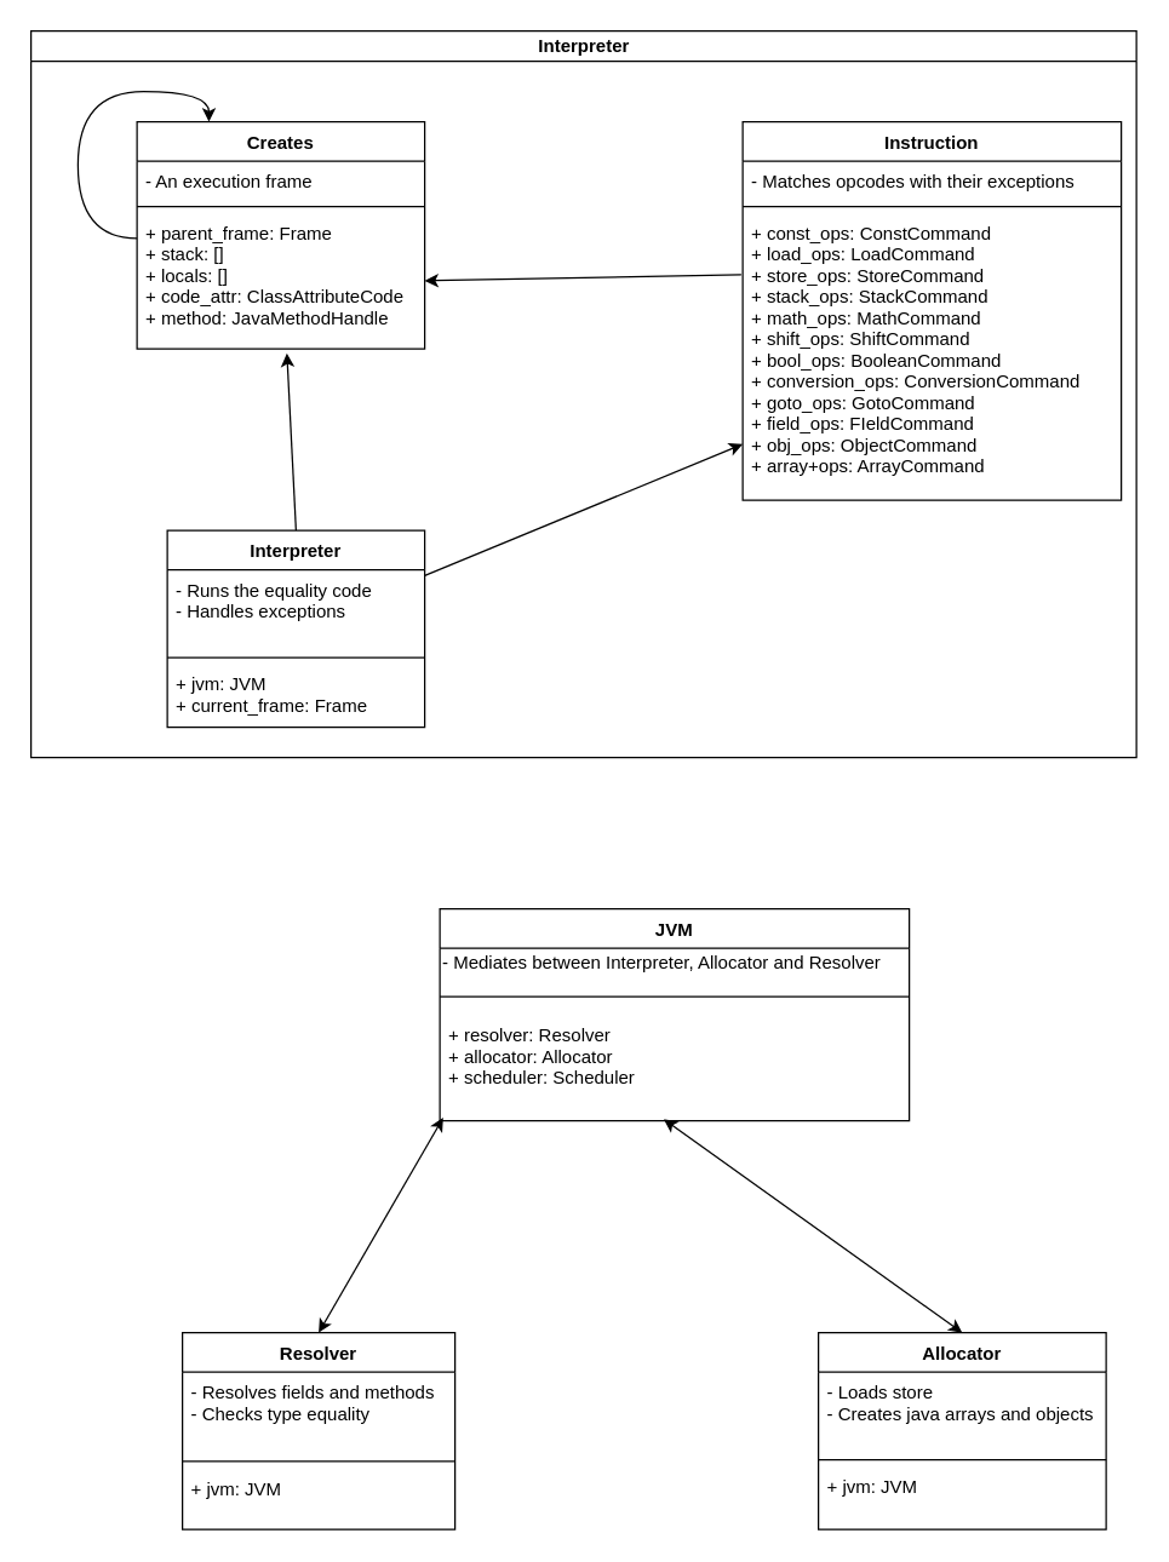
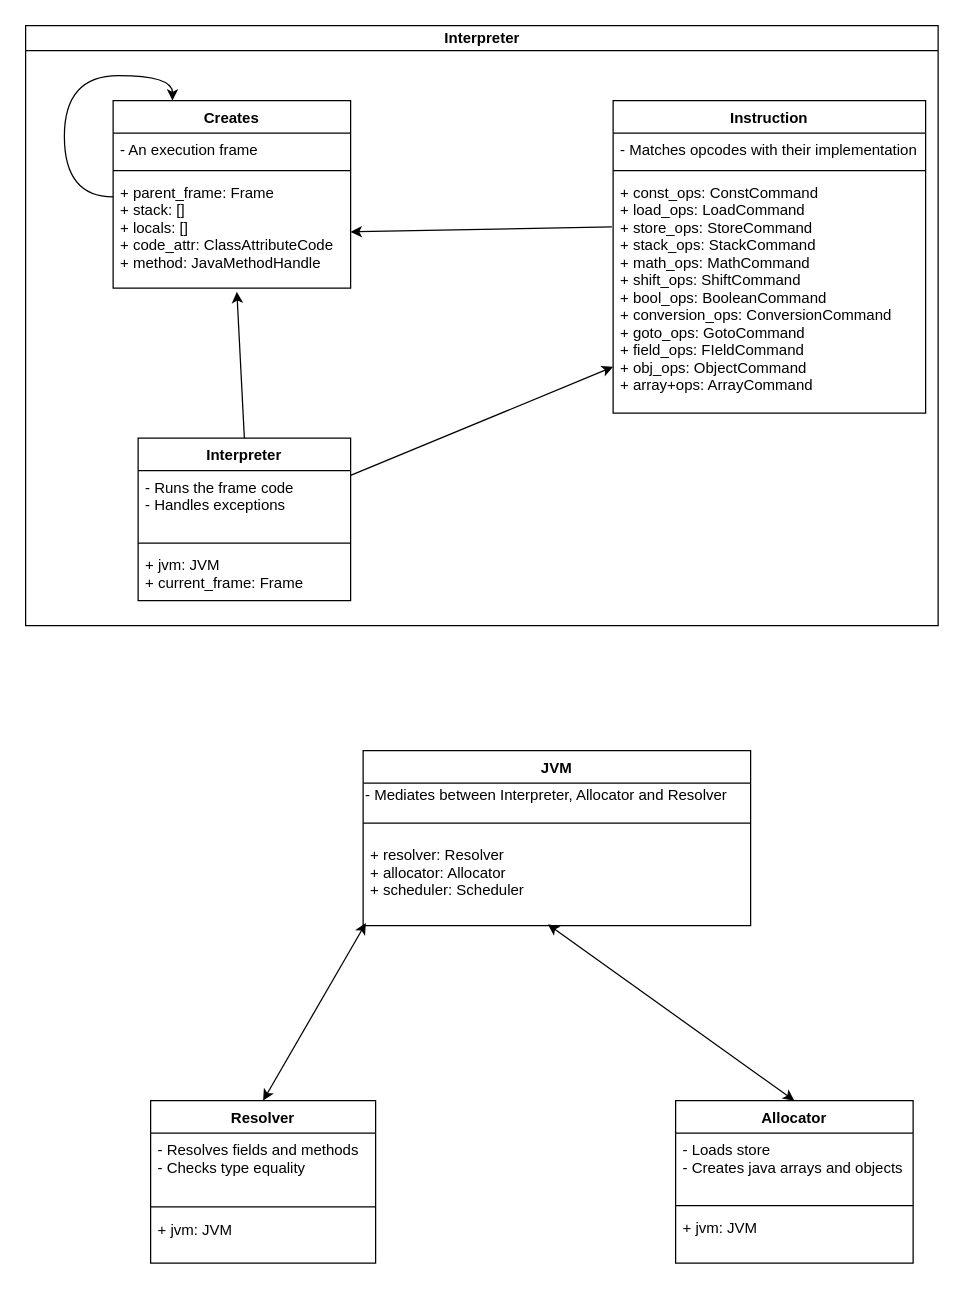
- <mxCell id="28" value="- Matches opcodes with their exceptions&#10;" style="text;strokeColor=none;fillColor=none;align=left;verticalAlign=top;spacingLeft=4;spacingRight=4;overflow=hidden;rotatable=0;points=[[0,0.5],[1,0.5]];portConstraint=eastwest;" parent="27" vertex="1"><mxGeometry y="26" width="250" height="26" as="geometry" /></mxCell>
+ <mxCell id="28" value="- Matches opcodes with their implementation&#10;" style="text;strokeColor=none;fillColor=none;align=left;verticalAlign=top;spacingLeft=4;spacingRight=4;overflow=hidden;rotatable=0;points=[[0,0.5],[1,0.5]];portConstraint=eastwest;" parent="27" vertex="1"><mxGeometry y="26" width="250" height="26" as="geometry" /></mxCell>
- <mxCell id="19" value="- Runs the equality code&#10;- Handles exceptions&#10;" style="text;strokeColor=none;fillColor=none;align=left;verticalAlign=top;spacingLeft=4;spacingRight=4;overflow=hidden;rotatable=0;points=[[0,0.5],[1,0.5]];portConstraint=eastwest;" parent="18" vertex="1"><mxGeometry y="26" width="170" height="54" as="geometry" /></mxCell>
+ <mxCell id="19" value="- Runs the frame code&#10;- Handles exceptions&#10;" style="text;strokeColor=none;fillColor=none;align=left;verticalAlign=top;spacingLeft=4;spacingRight=4;overflow=hidden;rotatable=0;points=[[0,0.5],[1,0.5]];portConstraint=eastwest;" parent="18" vertex="1"><mxGeometry y="26" width="170" height="54" as="geometry" /></mxCell>
